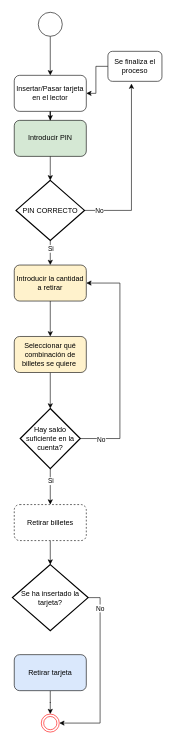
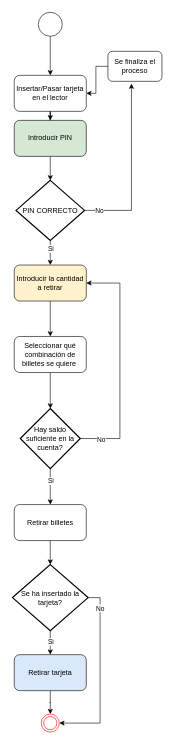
- <mxCell id="18" value="Seleccionar qué combinación de billetes se quiere&amp;nbsp;" style="whiteSpace=wrap;html=1;rounded=1;fillColor=#fff2cc;" vertex="1" parent="1"><mxGeometry x="23" y="560" width="120" height="60" as="geometry" /></mxCell>
+ <mxCell id="18" value="Seleccionar qué combinación de billetes se quiere&amp;nbsp;" style="whiteSpace=wrap;html=1;rounded=1;" vertex="1" parent="1"><mxGeometry x="23" y="560" width="120" height="60" as="geometry" /></mxCell>
- <mxCell id="25" value="Retirar billetes" style="rounded=1;whiteSpace=wrap;html=1;dashed=1;" vertex="1" parent="1"><mxGeometry x="23" y="840" width="120" height="60" as="geometry" /></mxCell>
+ <mxCell id="25" value="Retirar billetes" style="rounded=1;whiteSpace=wrap;html=1;" vertex="1" parent="1"><mxGeometry x="23" y="840" width="120" height="60" as="geometry" /></mxCell>
+ <mxCell id="26" style="edgeStyle=orthogonalEdgeStyle;rounded=0;orthogonalLoop=1;jettySize=auto;html=1;" edge="1" parent="1" source="30" target="32"><mxGeometry relative="1" as="geometry"><mxPoint x="83" y="1100" as="targetPoint" /></mxGeometry></mxCell>
+ <mxCell id="27" value="Si" style="edgeLabel;html=1;align=center;verticalAlign=middle;resizable=0;points=[];" vertex="1" connectable="0" parent="26"><mxGeometry x="-0.08" relative="1" as="geometry"><mxPoint as="offset" /></mxGeometry></mxCell>
